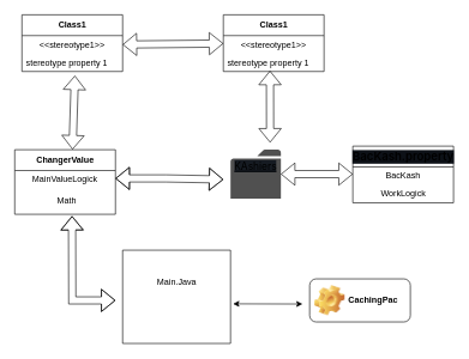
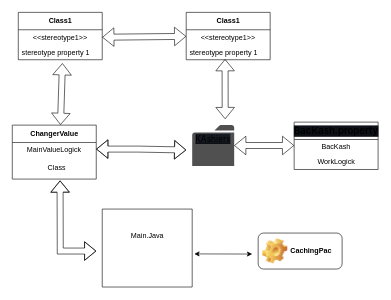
- <mxCell id="11" value="&lt;span style=&quot;white-space: pre;&quot;&gt;&#09;&lt;/span&gt;&lt;span style=&quot;white-space: pre;&quot;&gt;&#09;&lt;/span&gt;Math" style="text;html=1;strokeColor=none;fillColor=none;align=left;verticalAlign=middle;spacingLeft=4;spacingRight=4;overflow=hidden;rotatable=0;points=[[0,0.5],[1,0.5]];portConstraint=eastwest;" vertex="1" parent="9"><mxGeometry y="54" width="140" height="36" as="geometry" /></mxCell>
+ <mxCell id="11" value="&lt;span style=&quot;white-space: pre;&quot;&gt;&#09;&lt;/span&gt;&lt;span style=&quot;white-space: pre;&quot;&gt;&#09;&lt;/span&gt;Class" style="text;html=1;strokeColor=none;fillColor=none;align=left;verticalAlign=middle;spacingLeft=4;spacingRight=4;overflow=hidden;rotatable=0;points=[[0,0.5],[1,0.5]];portConstraint=eastwest;" vertex="1" parent="9"><mxGeometry y="54" width="140" height="36" as="geometry" /></mxCell>
